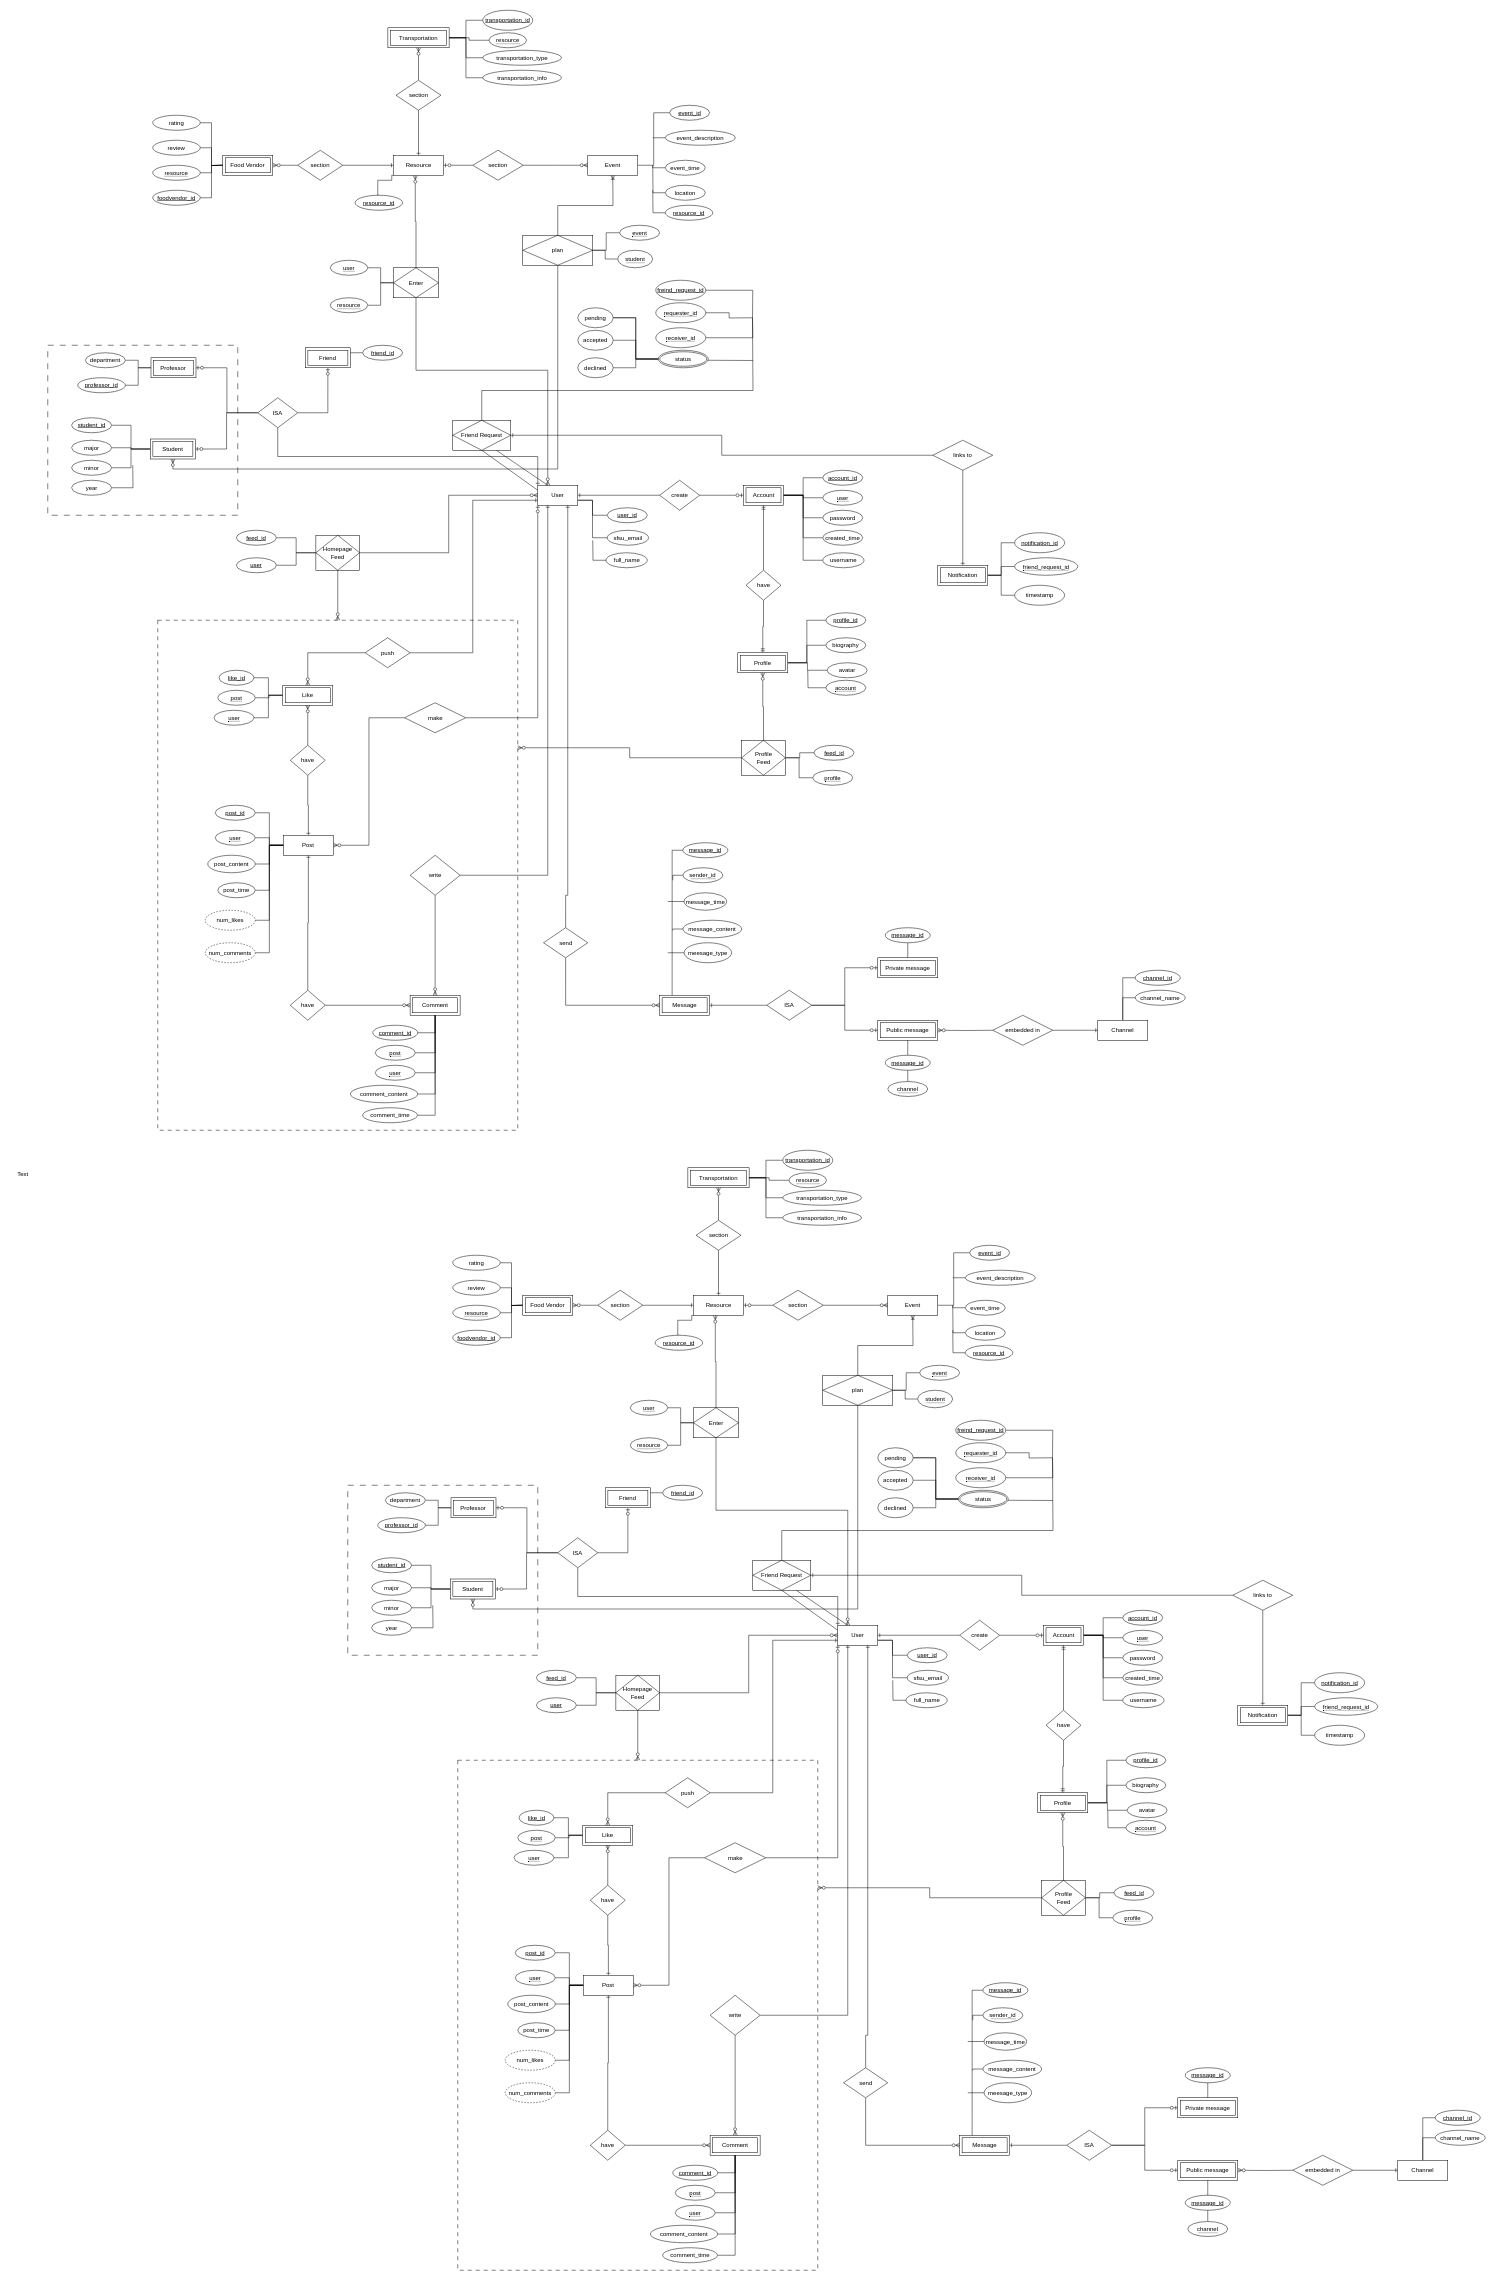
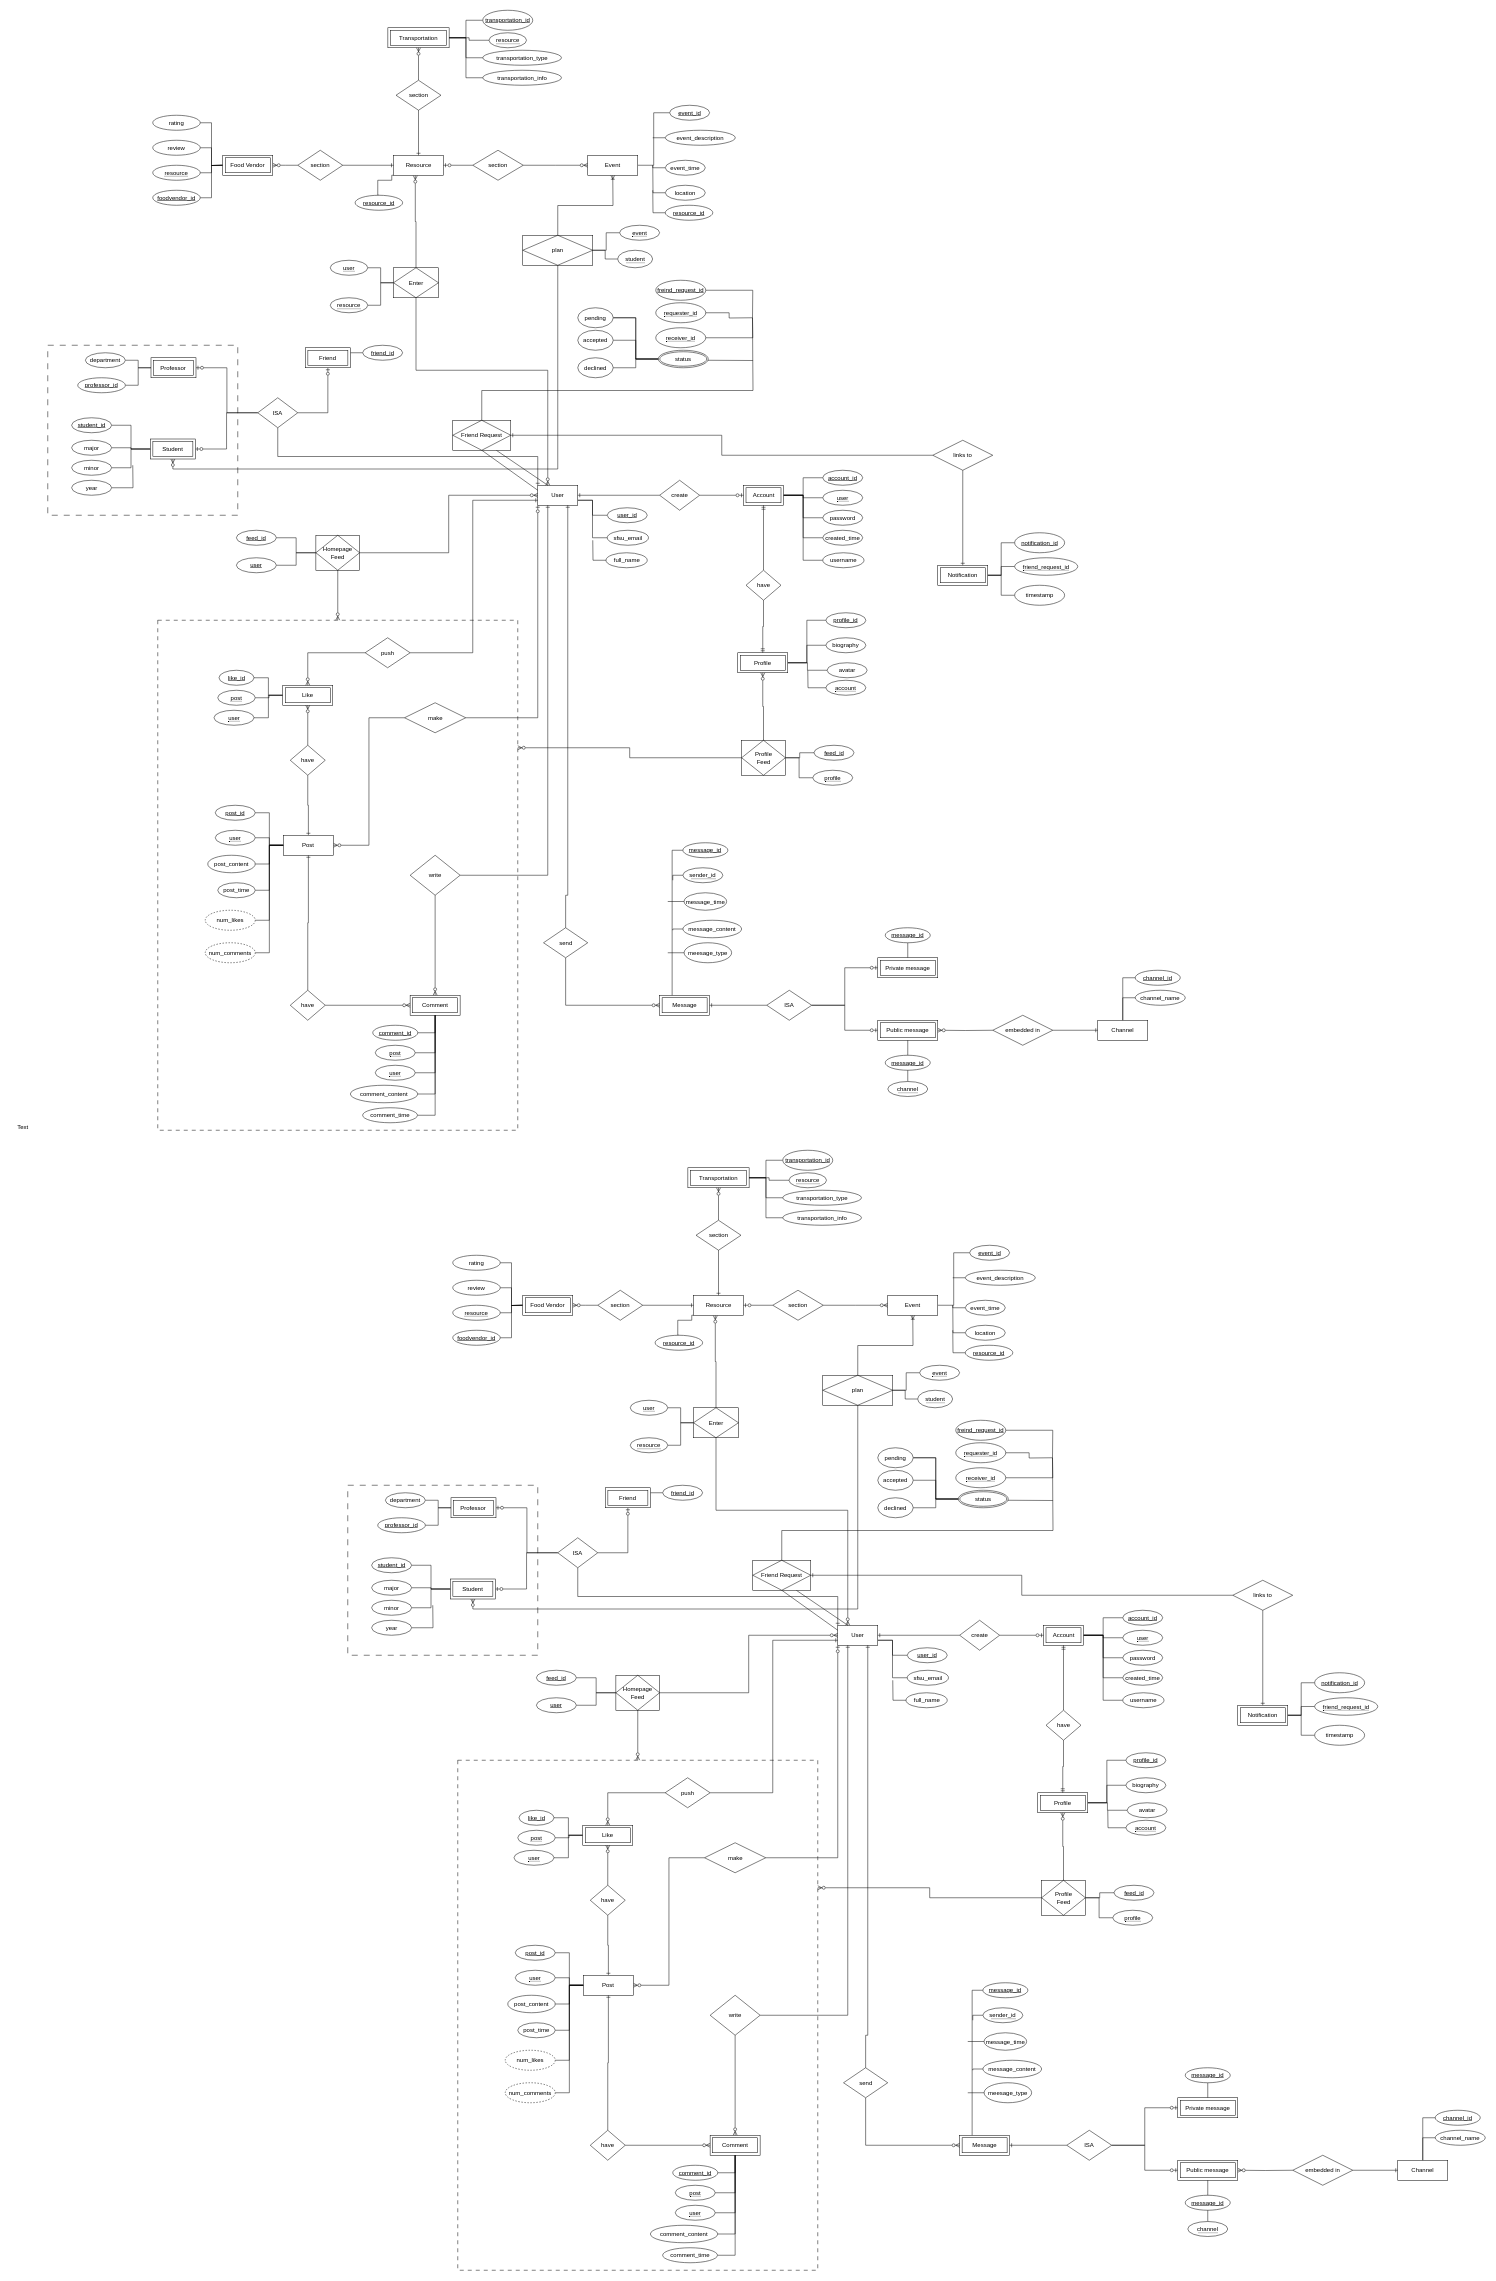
- <mxCell id="472" value="Text" style="text;html=1;align=center;verticalAlign=middle;resizable=0;points=[];autosize=1;strokeColor=none;fillColor=none;" vertex="1" parent="1"><mxGeometry x="20" y="2333" width="50" height="30" as="geometry" /></mxCell>
+ <mxCell id="472" value="Text" style="text;html=1;align=center;verticalAlign=middle;resizable=0;points=[];autosize=1;strokeColor=none;fillColor=none;" vertex="1" parent="1"><mxGeometry x="20" y="2238" width="50" height="30" as="geometry" /></mxCell>
